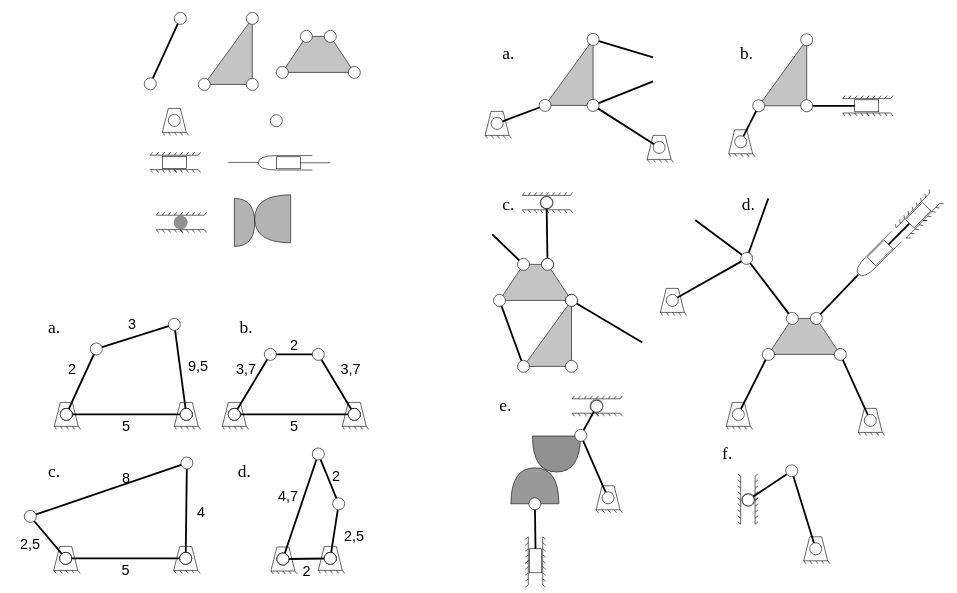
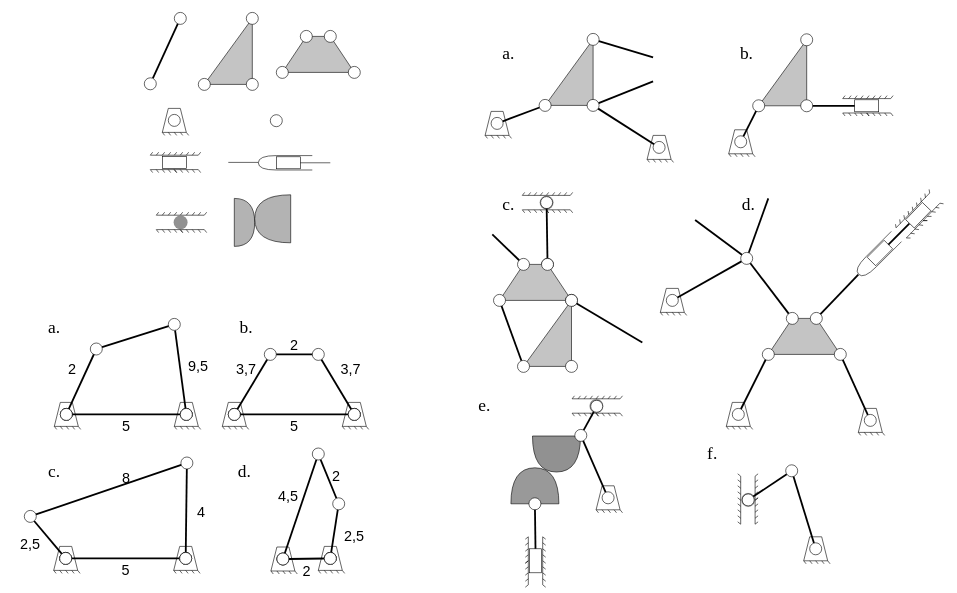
- <mxCell id="312" value="3" style="text;html=1;align=center;verticalAlign=middle;whiteSpace=wrap;rounded=0;fontSize=24;fontFamily=Helvetica;" parent="1" vertex="1"><mxGeometry x="190" y="525" width="60" height="30" as="geometry" /></mxCell>
- <mxCell id="374" value="e." style="text;html=1;align=center;verticalAlign=middle;whiteSpace=wrap;rounded=0;fontFamily=Georgia;fontSize=29;" parent="1" vertex="1"><mxGeometry x="812" y="659" width="60" height="30" as="geometry" /></mxCell>
+ <mxCell id="374" value="e." style="text;html=1;align=center;verticalAlign=middle;whiteSpace=wrap;rounded=0;fontFamily=Georgia;fontSize=29;" parent="1" vertex="1"><mxGeometry x="777" y="659" width="60" height="30" as="geometry" /></mxCell>
- <mxCell id="488" value="f." style="text;html=1;align=center;verticalAlign=middle;whiteSpace=wrap;rounded=0;fontFamily=Georgia;fontSize=29;" vertex="1" parent="1"><mxGeometry x="1182" y="739" width="60" height="30" as="geometry" /></mxCell>
+ <mxCell id="488" value="f." style="text;html=1;align=center;verticalAlign=middle;whiteSpace=wrap;rounded=0;fontFamily=Georgia;fontSize=29;" vertex="1" parent="1"><mxGeometry x="1157" y="739" width="60" height="30" as="geometry" /></mxCell>
- <mxCell id="470" value="4,7" style="text;html=1;align=center;verticalAlign=middle;whiteSpace=wrap;rounded=0;fontSize=24;fontFamily=Helvetica;" parent="1" vertex="1"><mxGeometry x="450" y="811" width="60" height="30" as="geometry" /></mxCell>
+ <mxCell id="470" value="4,5" style="text;html=1;align=center;verticalAlign=middle;whiteSpace=wrap;rounded=0;fontSize=24;fontFamily=Helvetica;" parent="1" vertex="1"><mxGeometry x="450" y="811" width="60" height="30" as="geometry" /></mxCell>
